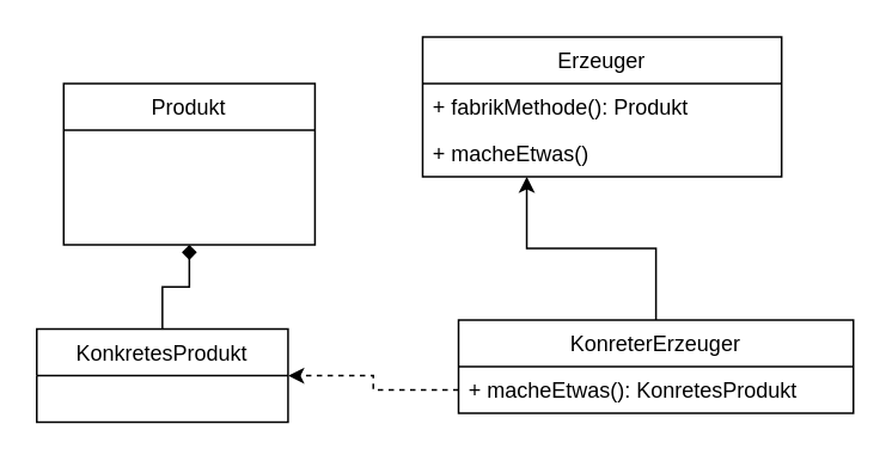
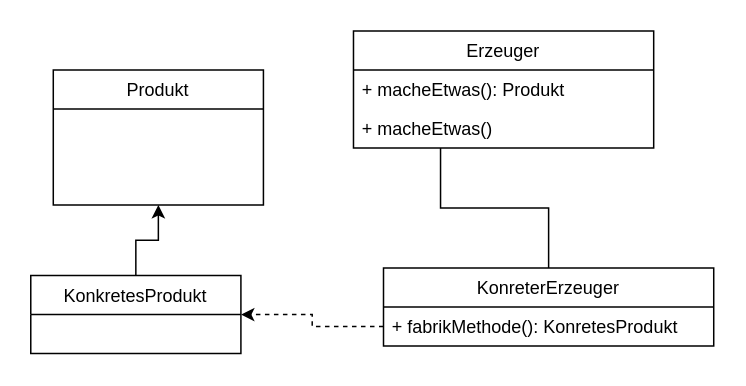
- <mxCell id="9" value="+ fabrikMethode(): Produkt" style="text;strokeColor=none;fillColor=none;align=left;verticalAlign=top;spacingLeft=4;spacingRight=4;overflow=hidden;rotatable=0;points=[[0,0.5],[1,0.5]];portConstraint=eastwest;" vertex="1" parent="8"><mxGeometry y="26" width="200" height="26" as="geometry" /></mxCell>
+ <mxCell id="9" value="+ macheEtwas(): Produkt" style="text;strokeColor=none;fillColor=none;align=left;verticalAlign=top;spacingLeft=4;spacingRight=4;overflow=hidden;rotatable=0;points=[[0,0.5],[1,0.5]];portConstraint=eastwest;" vertex="1" parent="8"><mxGeometry y="26" width="200" height="26" as="geometry" /></mxCell>
- <mxCell id="5" value="" style="edgeStyle=orthogonalEdgeStyle;rounded=0;orthogonalLoop=1;jettySize=auto;html=1;endArrow=classic;endFill=1;entryX=0.29;entryY=1;entryDx=0;entryDy=0;entryPerimeter=0;" edge="1" parent="1" source="6" target="10"><mxGeometry relative="1" as="geometry"><mxPoint x="335" y="108" as="targetPoint" /></mxGeometry></mxCell>
+ <mxCell id="5" value="" style="edgeStyle=orthogonalEdgeStyle;rounded=0;orthogonalLoop=1;jettySize=auto;html=1;endArrow=none;endFill=1;entryX=0.29;entryY=1;entryDx=0;entryDy=0;entryPerimeter=0;" edge="1" parent="1" source="6" target="10"><mxGeometry relative="1" as="geometry"><mxPoint x="335" y="108" as="targetPoint" /></mxGeometry></mxCell>
- <mxCell id="2" value="" style="edgeStyle=orthogonalEdgeStyle;rounded=0;orthogonalLoop=1;jettySize=auto;html=1;endArrow=diamond;" edge="1" parent="1" source="3" target="4"><mxGeometry relative="1" as="geometry" /></mxCell>
+ <mxCell id="2" value="" style="edgeStyle=orthogonalEdgeStyle;rounded=0;orthogonalLoop=1;jettySize=auto;html=1;" edge="1" parent="1" source="3" target="4"><mxGeometry relative="1" as="geometry" /></mxCell>
- <mxCell id="7" value="+ macheEtwas(): KonretesProdukt" style="text;strokeColor=none;fillColor=none;align=left;verticalAlign=top;spacingLeft=4;spacingRight=4;overflow=hidden;rotatable=0;points=[[0,0.5],[1,0.5]];portConstraint=eastwest;" vertex="1" parent="6"><mxGeometry y="26" width="220" height="26" as="geometry" /></mxCell>
+ <mxCell id="7" value="+ fabrikMethode(): KonretesProdukt" style="text;strokeColor=none;fillColor=none;align=left;verticalAlign=top;spacingLeft=4;spacingRight=4;overflow=hidden;rotatable=0;points=[[0,0.5],[1,0.5]];portConstraint=eastwest;" vertex="1" parent="6"><mxGeometry y="26" width="220" height="26" as="geometry" /></mxCell>
